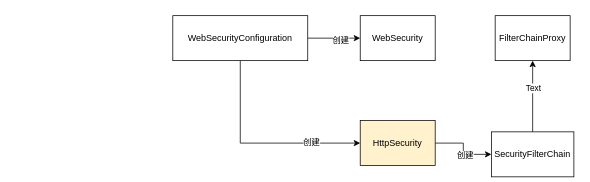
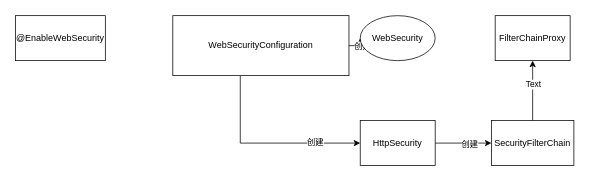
+ <mxCell id="2" value="@EnableWebSecurity" style="rounded=0;whiteSpace=wrap;html=1;" vertex="1" parent="1"><mxGeometry x="20" y="20" width="120" height="60" as="geometry" /></mxCell>
- <mxCell id="7" value="WebSecurityConfiguration" style="rounded=0;whiteSpace=wrap;html=1;" vertex="1" parent="1"><mxGeometry x="230" y="20" width="180" height="60" as="geometry" /></mxCell>
+ <mxCell id="7" value="WebSecurityConfiguration" style="rounded=0;whiteSpace=wrap;html=1;" vertex="1" parent="1"><mxGeometry x="230" y="20" width="235" height="80" as="geometry" /></mxCell>
- <mxCell id="8" value="WebSecurity" style="rounded=0;whiteSpace=wrap;html=1;" vertex="1" parent="1"><mxGeometry x="480" y="20" width="100" height="60" as="geometry" /></mxCell>
+ <mxCell id="8" value="WebSecurity" style="ellipse;whiteSpace=wrap;html=1;" vertex="1" parent="1"><mxGeometry x="480" y="20" width="100" height="60" as="geometry" /></mxCell>
- <mxCell id="12" value="HttpSecurity" style="rounded=0;whiteSpace=wrap;html=1;fillColor=#fff2cc;" vertex="1" parent="1"><mxGeometry x="480" y="160" width="100" height="60" as="geometry" /></mxCell>
+ <mxCell id="12" value="HttpSecurity" style="rounded=0;whiteSpace=wrap;html=1;" vertex="1" parent="1"><mxGeometry x="480" y="160" width="100" height="60" as="geometry" /></mxCell>
- <mxCell id="15" value="SecurityFilterChain" style="rounded=0;whiteSpace=wrap;html=1;" vertex="1" parent="1"><mxGeometry x="655" y="175" width="110" height="60" as="geometry" /></mxCell>
+ <mxCell id="15" value="SecurityFilterChain" style="rounded=0;whiteSpace=wrap;html=1;" vertex="1" parent="1"><mxGeometry x="655" y="160" width="110" height="60" as="geometry" /></mxCell>
